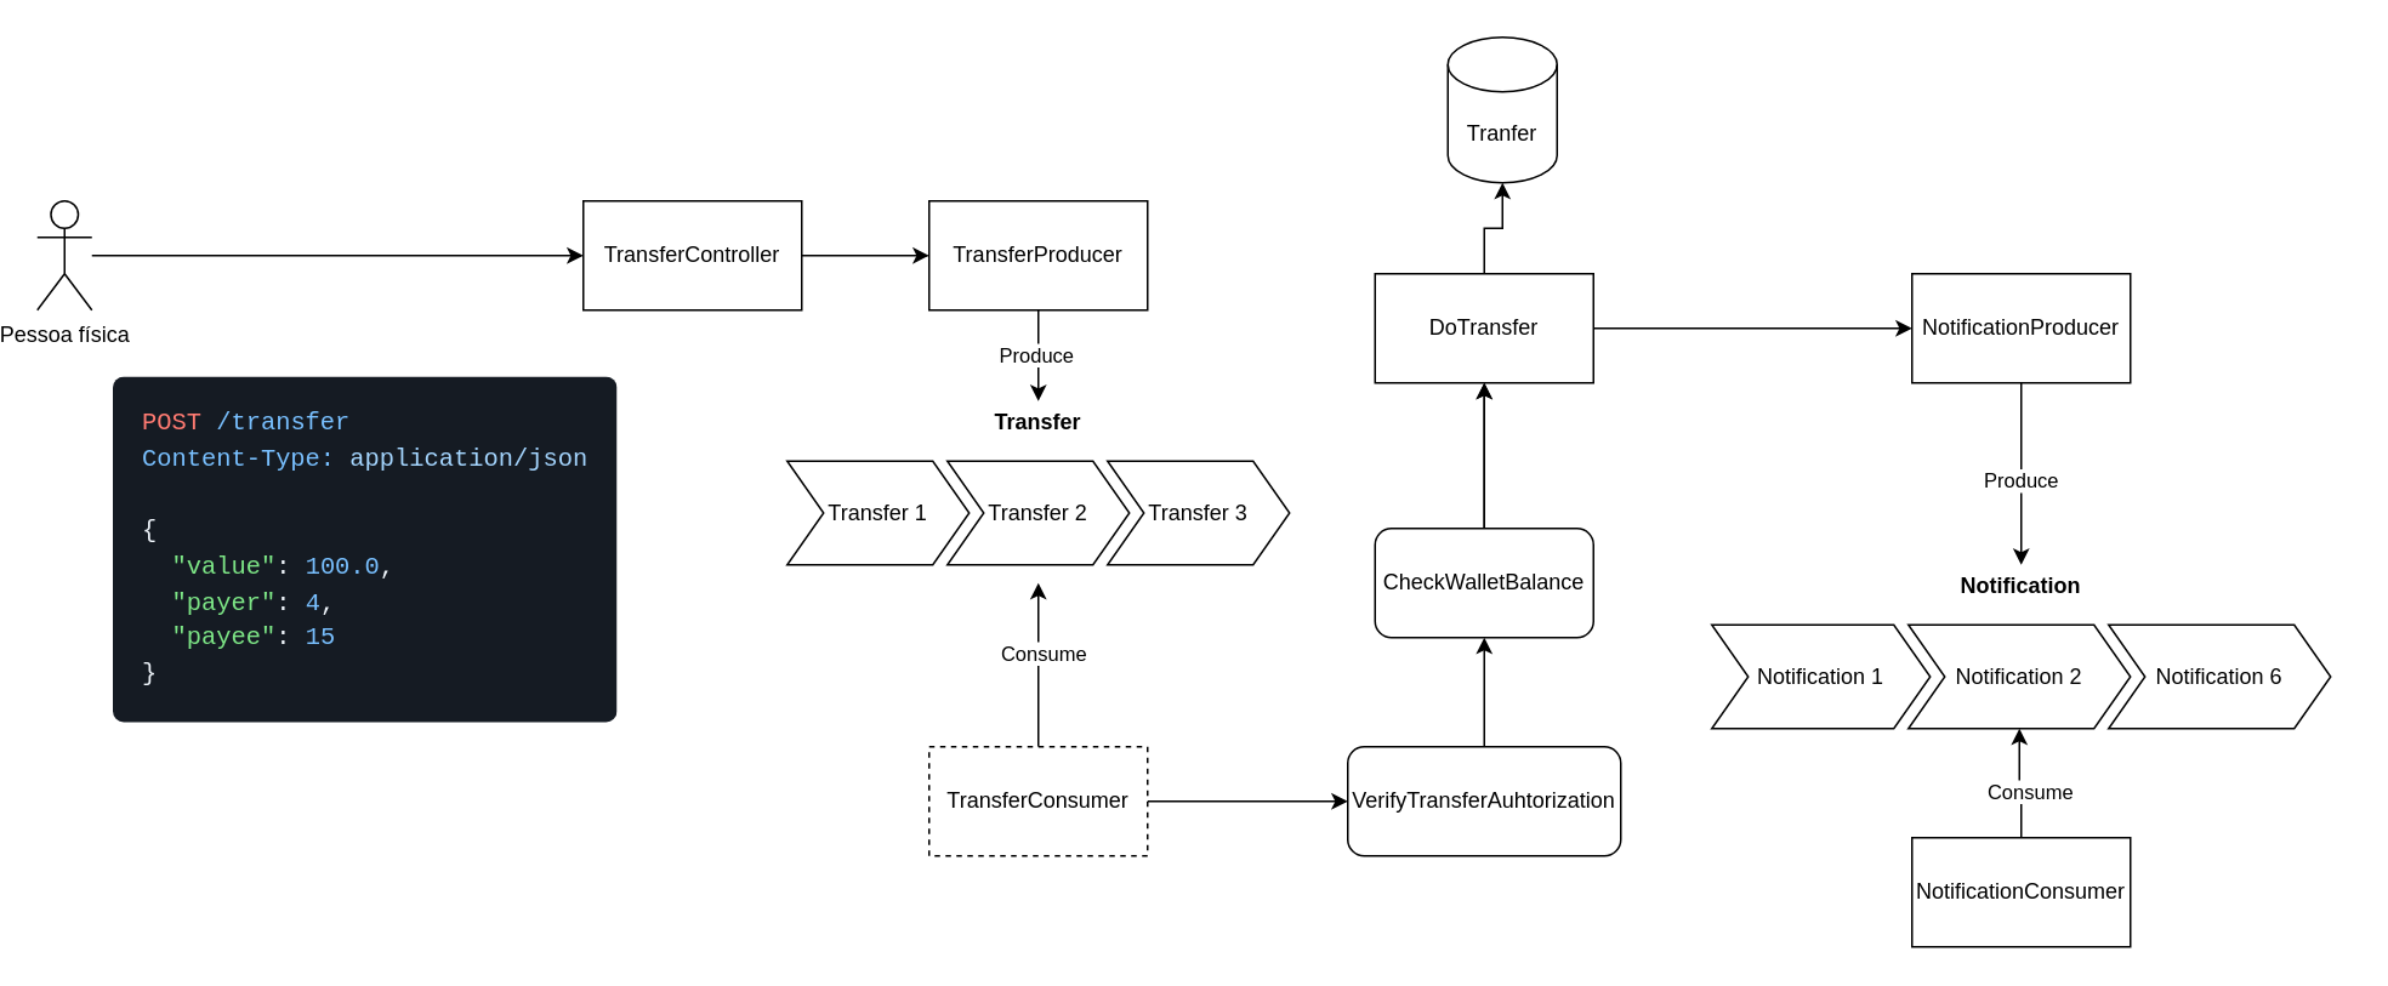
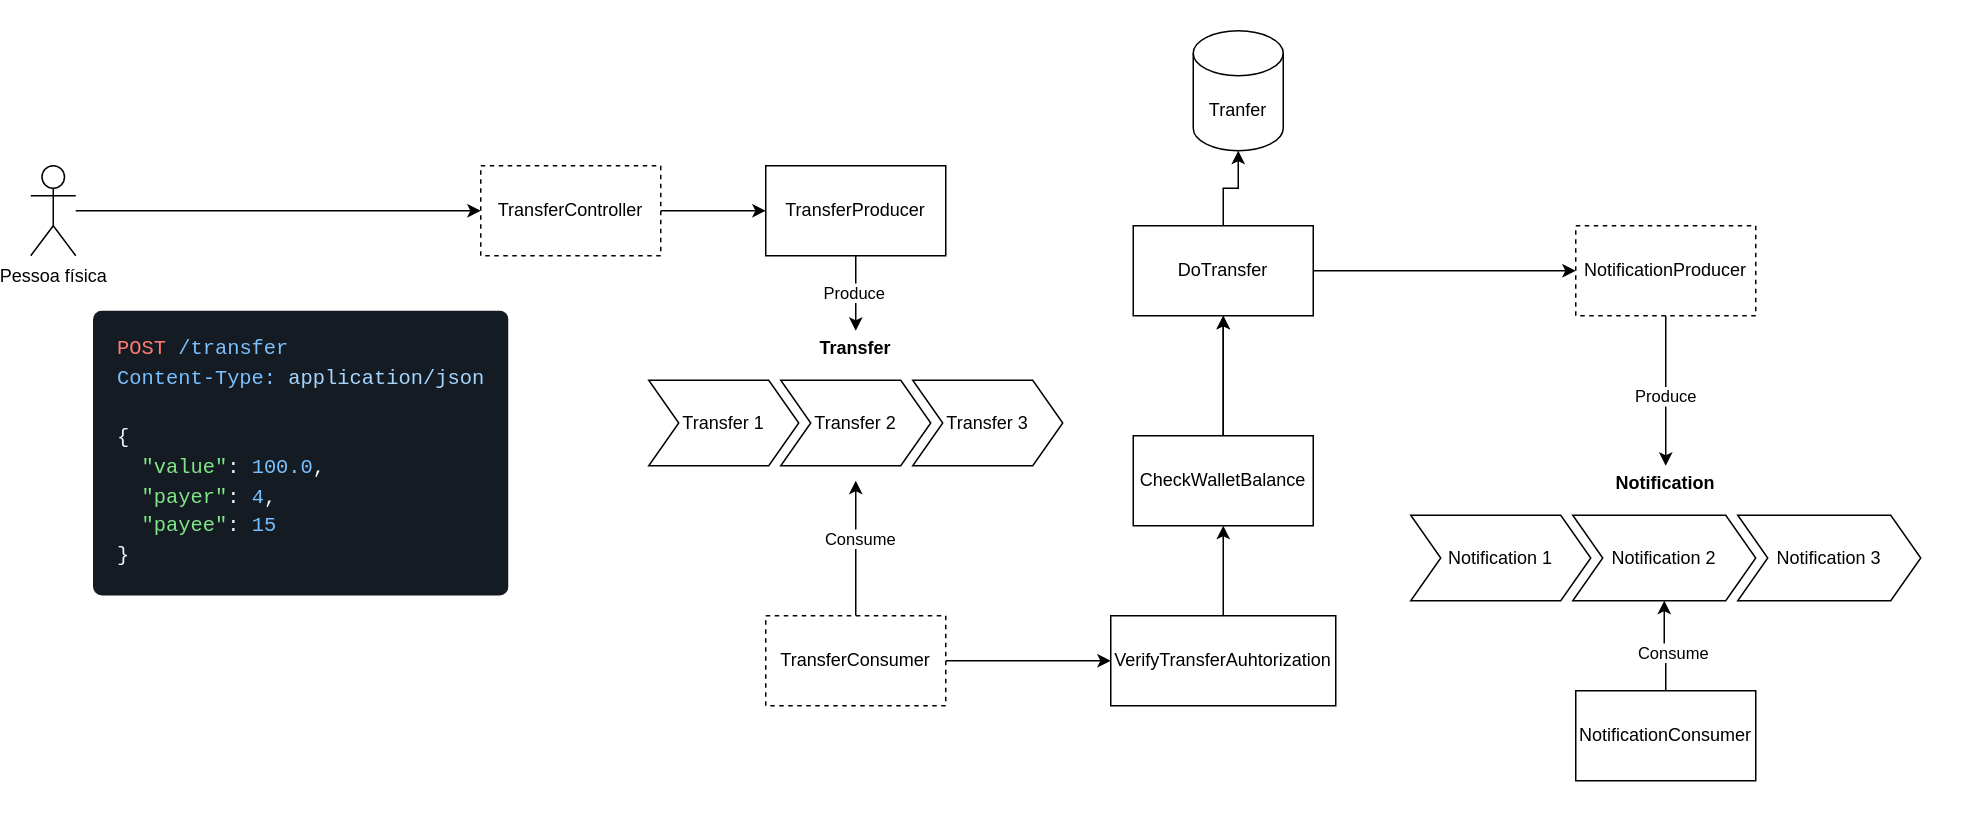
- <mxCell id="4" value="TransferController" style="rounded=0;whiteSpace=wrap;html=1;" vertex="1" parent="1"><mxGeometry x="320" y="110" width="120" height="60" as="geometry" /></mxCell>
+ <mxCell id="4" value="TransferController" style="rounded=0;whiteSpace=wrap;html=1;dashed=1;" vertex="1" parent="1"><mxGeometry x="320" y="110" width="120" height="60" as="geometry" /></mxCell>
- <mxCell id="28" value="NotificationProducer" style="whiteSpace=wrap;html=1;" vertex="1" parent="1"><mxGeometry x="1050" y="150" width="120" height="60" as="geometry" /></mxCell>
+ <mxCell id="28" value="NotificationProducer" style="whiteSpace=wrap;html=1;dashed=1;" vertex="1" parent="1"><mxGeometry x="1050" y="150" width="120" height="60" as="geometry" /></mxCell>
- <mxCell id="25" value="CheckWalletBalance" style="whiteSpace=wrap;html=1;rounded=1;" vertex="1" parent="1"><mxGeometry x="755" y="290" width="120" height="60" as="geometry" /></mxCell>
+ <mxCell id="25" value="CheckWalletBalance" style="whiteSpace=wrap;html=1;" vertex="1" parent="1"><mxGeometry x="755" y="290" width="120" height="60" as="geometry" /></mxCell>
- <mxCell id="32" value="Notification 6" style="shape=step;perimeter=stepPerimeter;fixedSize=1;points=[];whiteSpace=wrap;html=1;" vertex="1" parent="29"><mxGeometry x="228" y="33" width="122" height="57" as="geometry" /></mxCell>
+ <mxCell id="32" value="Notification 3" style="shape=step;perimeter=stepPerimeter;fixedSize=1;points=[];whiteSpace=wrap;html=1;" vertex="1" parent="29"><mxGeometry x="228" y="33" width="122" height="57" as="geometry" /></mxCell>
- <mxCell id="22" value="VerifyTransfer&lt;span style=&quot;background-color: transparent; color: light-dark(rgb(0, 0, 0), rgb(255, 255, 255));&quot;&gt;Auhtorization&lt;/span&gt;" style="whiteSpace=wrap;html=1;rounded=1;" vertex="1" parent="1"><mxGeometry x="740" y="410" width="150" height="60" as="geometry" /></mxCell>
+ <mxCell id="22" value="VerifyTransfer&lt;span style=&quot;background-color: transparent; color: light-dark(rgb(0, 0, 0), rgb(255, 255, 255));&quot;&gt;Auhtorization&lt;/span&gt;" style="whiteSpace=wrap;html=1;" vertex="1" parent="1"><mxGeometry x="740" y="410" width="150" height="60" as="geometry" /></mxCell>
